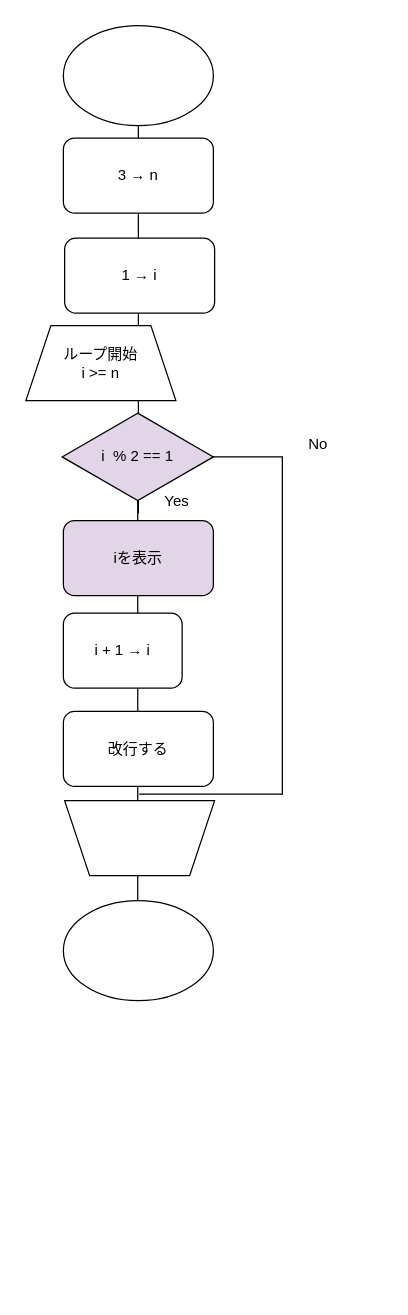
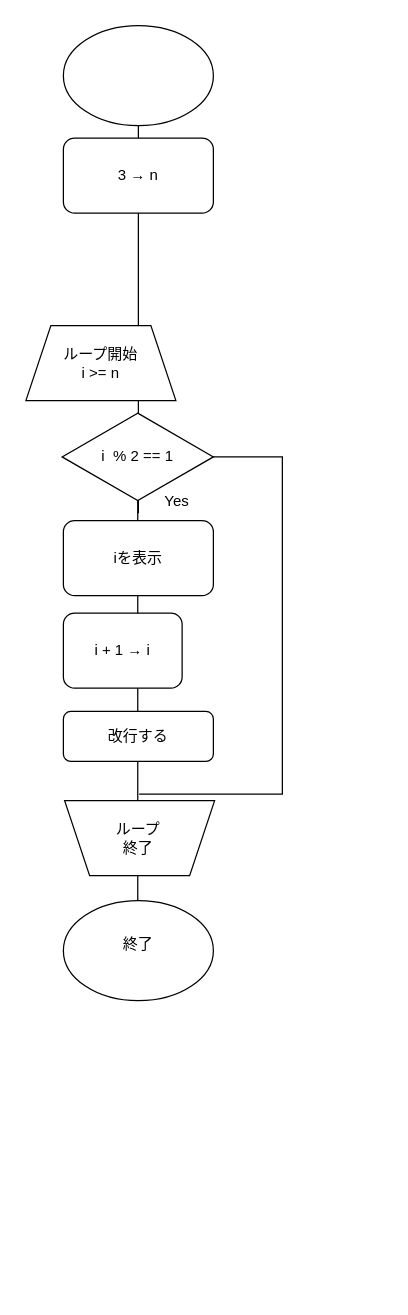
- <mxCell id="11" value="1 → i" style="rounded=1;whiteSpace=wrap;html=1;" parent="1" vertex="1"><mxGeometry x="51" y="190" width="120" height="60" as="geometry" /></mxCell>
- <mxCell id="18" value="No" style="text;html=1;align=center;verticalAlign=middle;whiteSpace=wrap;rounded=0;" parent="1" vertex="1"><mxGeometry x="224" y="340" width="60" height="30" as="geometry" /></mxCell>
- <mxCell id="17" value="i&amp;nbsp; % 2 == 1" style="rhombus;whiteSpace=wrap;html=1;fillColor=#e1d5e7;" parent="1" vertex="1"><mxGeometry x="49" y="330" width="121" height="70" as="geometry" /></mxCell>
+ <mxCell id="17" value="i&amp;nbsp; % 2 == 1" style="rhombus;whiteSpace=wrap;html=1;" parent="1" vertex="1"><mxGeometry x="49" y="330" width="121" height="70" as="geometry" /></mxCell>
- <mxCell id="20" value="iを&lt;span style=&quot;background-color: transparent;&quot;&gt;表示&lt;/span&gt;" style="rounded=1;whiteSpace=wrap;html=1;fillColor=#e1d5e7;" parent="1" vertex="1"><mxGeometry x="50" y="416" width="120" height="60" as="geometry" /></mxCell>
+ <mxCell id="20" value="iを&lt;span style=&quot;background-color: transparent;&quot;&gt;表示&lt;/span&gt;" style="rounded=1;whiteSpace=wrap;html=1;" parent="1" vertex="1"><mxGeometry x="50" y="416" width="120" height="60" as="geometry" /></mxCell>
- <mxCell id="16" value="改行する" style="rounded=1;whiteSpace=wrap;html=1;" parent="1" vertex="1"><mxGeometry x="50" y="568.61" width="120" height="60" as="geometry" /></mxCell>
+ <mxCell id="16" value="改行する" style="rounded=1;whiteSpace=wrap;html=1;" parent="1" vertex="1"><mxGeometry x="50" y="568.61" width="120" height="40" as="geometry" /></mxCell>
+ <mxCell id="15" value="ループ&lt;div&gt;終了&lt;/div&gt;" style="text;html=1;align=center;verticalAlign=middle;whiteSpace=wrap;rounded=0;" parent="13" vertex="1"><mxGeometry x="29" y="15" width="60" height="30" as="geometry" /></mxCell>
+ <mxCell id="6" value="終了" style="text;html=1;align=center;verticalAlign=middle;whiteSpace=wrap;rounded=0;" parent="3" vertex="1"><mxGeometry x="30" y="-190" width="60" height="30" as="geometry" /></mxCell>
